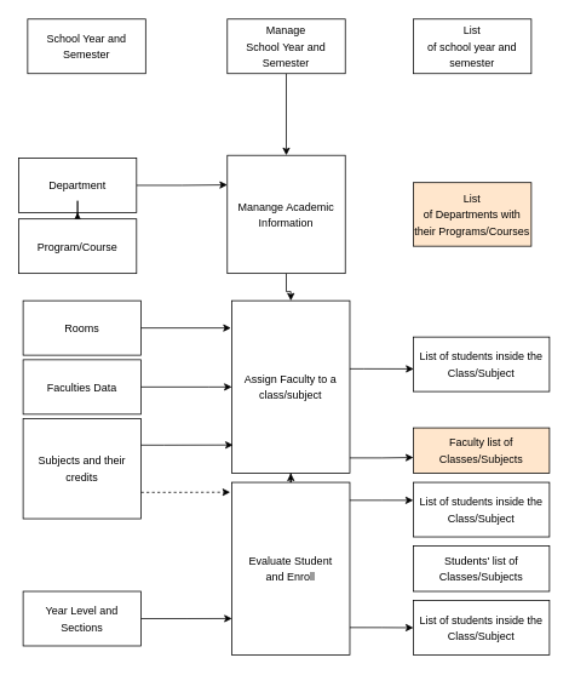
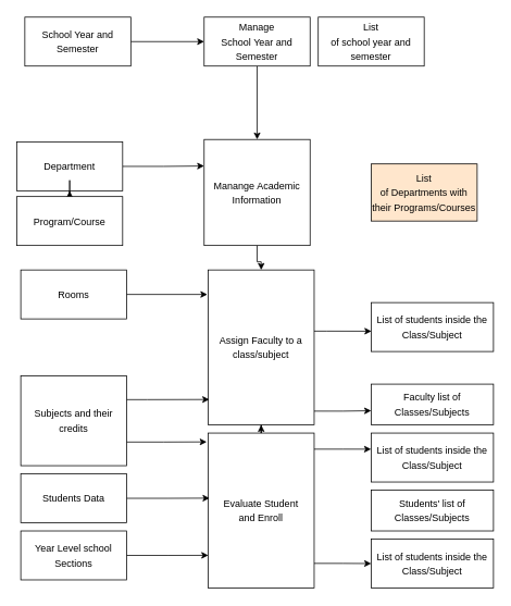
+ <mxCell id="2" style="edgeStyle=orthogonalEdgeStyle;rounded=0;orthogonalLoop=1;jettySize=auto;html=1;" parent="1" source="3" target="13" edge="1"><mxGeometry relative="1" as="geometry" /></mxCell>
- <mxCell id="17" value="&lt;p style=&quot;line-height:150%&quot; class=&quot;MsoNormal&quot;&gt;&lt;span style=&quot;line-height: 107%;&quot;&gt;&lt;font style=&quot;font-size: 12px;&quot;&gt;List&lt;br&gt;of school year and semester&lt;/font&gt;&lt;/span&gt;&lt;br&gt;&lt;/p&gt;" style="rounded=0;whiteSpace=wrap;html=1;" parent="1" vertex="1"><mxGeometry x="455" y="20" width="130" height="60" as="geometry" /></mxCell>
+ <mxCell id="17" value="&lt;p style=&quot;line-height:150%&quot; class=&quot;MsoNormal&quot;&gt;&lt;span style=&quot;line-height: 107%;&quot;&gt;&lt;font style=&quot;font-size: 12px;&quot;&gt;List&lt;br&gt;of school year and semester&lt;/font&gt;&lt;/span&gt;&lt;br&gt;&lt;/p&gt;" style="rounded=0;whiteSpace=wrap;html=1;" parent="1" vertex="1"><mxGeometry x="390" y="20" width="130" height="60" as="geometry" /></mxCell>
- <mxCell id="6" value="&lt;p style=&quot;line-height:150%&quot; class=&quot;MsoNormal&quot;&gt;Faculties Data&lt;b&gt;&lt;/b&gt;&lt;/p&gt;" style="rounded=0;whiteSpace=wrap;html=1;" parent="1" vertex="1"><mxGeometry x="25" y="395" width="130" height="60" as="geometry" /></mxCell>
- <mxCell id="27" style="edgeStyle=orthogonalEdgeStyle;rounded=0;orthogonalLoop=1;jettySize=auto;html=1;entryX=0;entryY=0.5;entryDx=0;entryDy=0;" parent="1" source="6" target="25" edge="1"><mxGeometry relative="1" as="geometry"><mxPoint x="210" y="460" as="targetPoint" /><Array as="points"><mxPoint x="230" y="425" /><mxPoint x="230" y="425" /></Array></mxGeometry></mxCell>
- <mxCell id="36" value="&lt;p style=&quot;line-height:150%&quot; class=&quot;MsoNormal&quot;&gt;Faculty list of&lt;br&gt;Classes/Subjects&lt;/p&gt;" style="rounded=0;whiteSpace=wrap;html=1;fillColor=#ffe6cc;" parent="1" vertex="1"><mxGeometry x="455" y="470" width="150" height="50" as="geometry" /></mxCell>
+ <mxCell id="36" value="&lt;p style=&quot;line-height:150%&quot; class=&quot;MsoNormal&quot;&gt;Faculty list of&lt;br&gt;Classes/Subjects&lt;/p&gt;" style="rounded=0;whiteSpace=wrap;html=1;" parent="1" vertex="1"><mxGeometry x="455" y="470" width="150" height="50" as="geometry" /></mxCell>
- <mxCell id="23" style="edgeStyle=orthogonalEdgeStyle;rounded=0;orthogonalLoop=1;jettySize=auto;html=1;entryX=-0.014;entryY=0.057;entryDx=0;entryDy=0;entryPerimeter=0;dashed=1;" parent="1" source="4" target="16" edge="1"><mxGeometry relative="1" as="geometry"><Array as="points"><mxPoint x="200" y="541" /><mxPoint x="253" y="540" /></Array></mxGeometry></mxCell>
+ <mxCell id="23" style="edgeStyle=orthogonalEdgeStyle;rounded=0;orthogonalLoop=1;jettySize=auto;html=1;entryX=-0.014;entryY=0.057;entryDx=0;entryDy=0;entryPerimeter=0;" parent="1" source="4" target="16" edge="1"><mxGeometry relative="1" as="geometry"><Array as="points"><mxPoint x="200" y="541" /><mxPoint x="253" y="540" /></Array></mxGeometry></mxCell>
+ <mxCell id="5" value="&lt;p style=&quot;line-height:150%&quot; class=&quot;MsoNormal&quot;&gt;Students Data&lt;b&gt;&lt;/b&gt;&lt;/p&gt;" style="rounded=0;whiteSpace=wrap;html=1;" parent="1" vertex="1"><mxGeometry x="25" y="580" width="130" height="60" as="geometry" /></mxCell>
+ <mxCell id="22" style="edgeStyle=orthogonalEdgeStyle;rounded=0;orthogonalLoop=1;jettySize=auto;html=1;entryX=0.013;entryY=0.42;entryDx=0;entryDy=0;entryPerimeter=0;" parent="1" source="5" target="16" edge="1"><mxGeometry relative="1" as="geometry"><Array as="points" /></mxGeometry></mxCell>
- <mxCell id="11" value="&lt;p style=&quot;line-height:150%&quot; class=&quot;MsoNormal&quot;&gt;Year Level and Sections&lt;/p&gt;" style="rounded=0;whiteSpace=wrap;html=1;" parent="1" vertex="1"><mxGeometry x="25" y="650" width="130" height="60" as="geometry" /></mxCell>
+ <mxCell id="11" value="&lt;p style=&quot;line-height:150%&quot; class=&quot;MsoNormal&quot;&gt;Year Level school Sections&lt;/p&gt;" style="rounded=0;whiteSpace=wrap;html=1;" parent="1" vertex="1"><mxGeometry x="25" y="650" width="130" height="60" as="geometry" /></mxCell>
